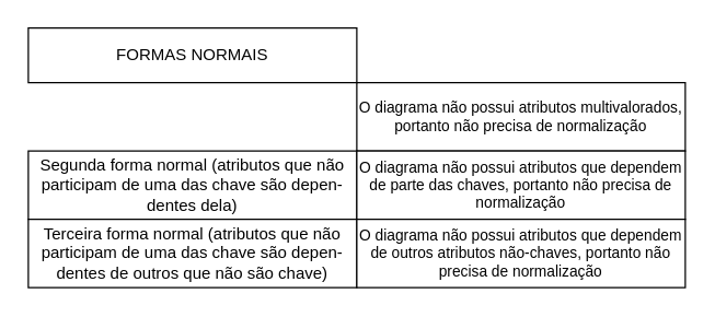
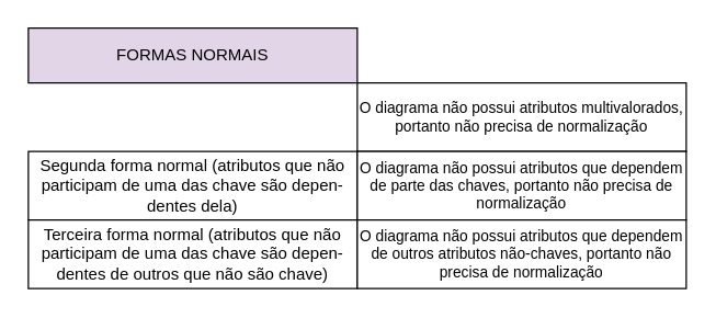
- <mxCell id="3" value="FORMAS NORMAIS" style="rounded=0;whiteSpace=wrap;html=1;" vertex="1" parent="1"><mxGeometry x="20" y="20" width="240" height="40" as="geometry" /></mxCell>
+ <mxCell id="3" value="FORMAS NORMAIS" style="rounded=0;whiteSpace=wrap;html=1;fillColor=#e1d5e7;" vertex="1" parent="1"><mxGeometry x="20" y="20" width="240" height="40" as="geometry" /></mxCell>
